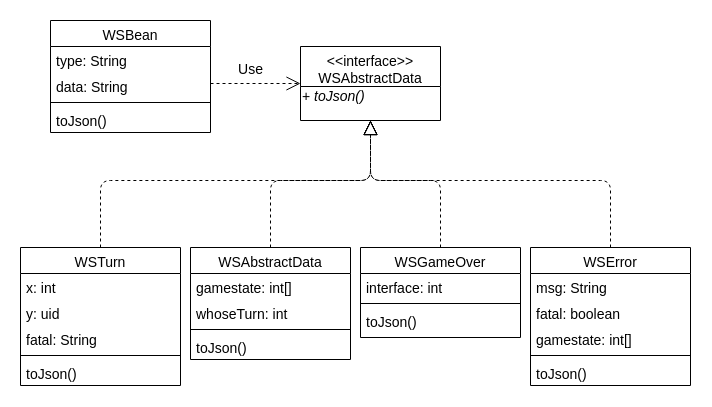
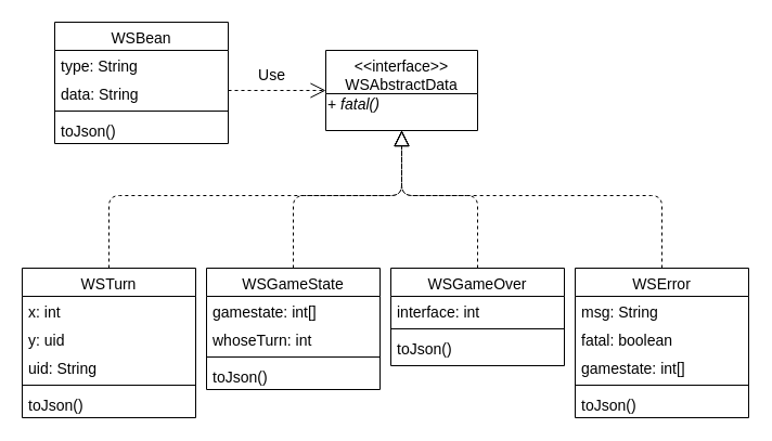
- <mxCell id="8" value="&lt;div style=&quot;font-size: 14px;&quot; align=&quot;left&quot;&gt;+ &lt;i style=&quot;font-size: 14px;&quot;&gt;toJson()&lt;/i&gt;&lt;/div&gt;" style="text;html=1;align=left;verticalAlign=middle;resizable=0;points=[];autosize=1;strokeColor=none;fontColor=none;fontSize=14;" vertex="1" parent="7"><mxGeometry y="40" width="140" height="20" as="geometry" /></mxCell>
+ <mxCell id="8" value="&lt;div style=&quot;font-size: 14px;&quot; align=&quot;left&quot;&gt;+ &lt;i style=&quot;font-size: 14px;&quot;&gt;fatal()&lt;/i&gt;&lt;/div&gt;" style="text;html=1;align=left;verticalAlign=middle;resizable=0;points=[];autosize=1;strokeColor=none;fontColor=none;fontSize=14;" vertex="1" parent="7"><mxGeometry y="40" width="140" height="20" as="geometry" /></mxCell>
- <mxCell id="15" value="WSAbstractData" style="swimlane;fontStyle=0;align=center;verticalAlign=top;childLayout=stackLayout;horizontal=1;startSize=26;horizontalStack=0;resizeParent=1;resizeLast=0;collapsible=1;marginBottom=0;rounded=0;shadow=0;strokeWidth=1;fontSize=14;" vertex="1" parent="1"><mxGeometry x="190" y="247" width="160" height="112" as="geometry"><mxRectangle x="230" y="140" width="160" height="26" as="alternateBounds" /></mxGeometry></mxCell>
+ <mxCell id="15" value="WSGameState" style="swimlane;fontStyle=0;align=center;verticalAlign=top;childLayout=stackLayout;horizontal=1;startSize=26;horizontalStack=0;resizeParent=1;resizeLast=0;collapsible=1;marginBottom=0;rounded=0;shadow=0;strokeWidth=1;fontSize=14;" vertex="1" parent="1"><mxGeometry x="190" y="247" width="160" height="112" as="geometry"><mxRectangle x="230" y="140" width="160" height="26" as="alternateBounds" /></mxGeometry></mxCell>
- <mxCell id="12" value="fatal: String" style="text;align=left;verticalAlign=top;spacingLeft=4;spacingRight=4;overflow=hidden;rotatable=0;points=[[0,0.5],[1,0.5]];portConstraint=eastwest;rounded=0;shadow=0;html=0;fontSize=14;" vertex="1" parent="9"><mxGeometry y="78" width="160" height="26" as="geometry" /></mxCell>
+ <mxCell id="12" value="uid: String" style="text;align=left;verticalAlign=top;spacingLeft=4;spacingRight=4;overflow=hidden;rotatable=0;points=[[0,0.5],[1,0.5]];portConstraint=eastwest;rounded=0;shadow=0;html=0;fontSize=14;" vertex="1" parent="9"><mxGeometry y="78" width="160" height="26" as="geometry" /></mxCell>
